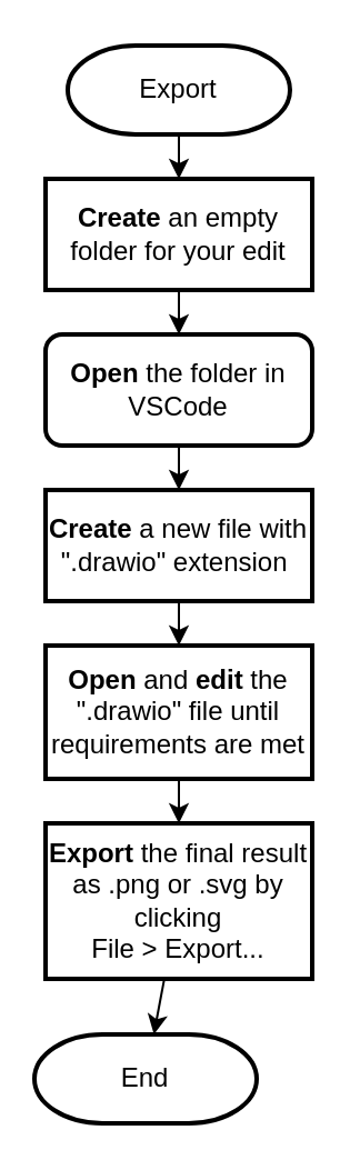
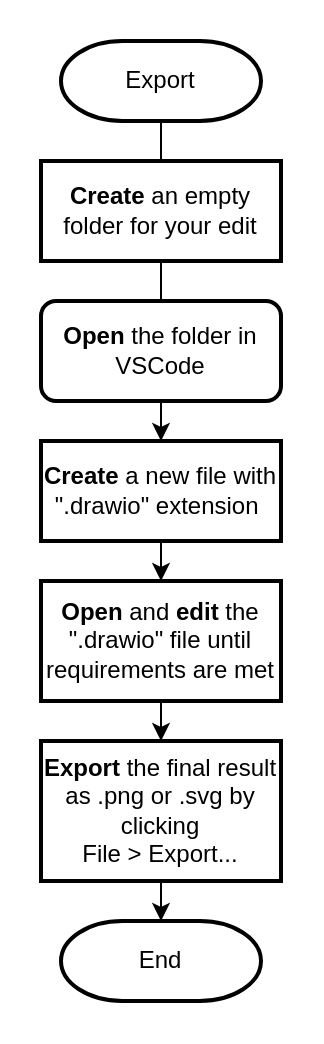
- <mxCell id="2" value="" style="edgeStyle=none;html=1;" edge="1" parent="1" source="3" target="5"><mxGeometry relative="1" as="geometry" /></mxCell>
+ <mxCell id="2" value="" style="edgeStyle=none;html=1;endArrow=none;" edge="1" parent="1" source="3" target="5"><mxGeometry relative="1" as="geometry" /></mxCell>
- <mxCell id="4" value="" style="edgeStyle=none;html=1;" edge="1" parent="1" source="5" target="7"><mxGeometry relative="1" as="geometry" /></mxCell>
+ <mxCell id="4" value="" style="edgeStyle=none;html=1;endArrow=none;" edge="1" parent="1" source="5" target="7"><mxGeometry relative="1" as="geometry" /></mxCell>
- <mxCell id="13" value="End" style="strokeWidth=2;html=1;shape=mxgraph.flowchart.terminator;whiteSpace=wrap;" vertex="1" parent="1"><mxGeometry x="15" y="465" width="100" height="40" as="geometry" /></mxCell>
+ <mxCell id="13" value="End" style="strokeWidth=2;html=1;shape=mxgraph.flowchart.terminator;whiteSpace=wrap;" vertex="1" parent="1"><mxGeometry x="30" y="460" width="100" height="40" as="geometry" /></mxCell>
